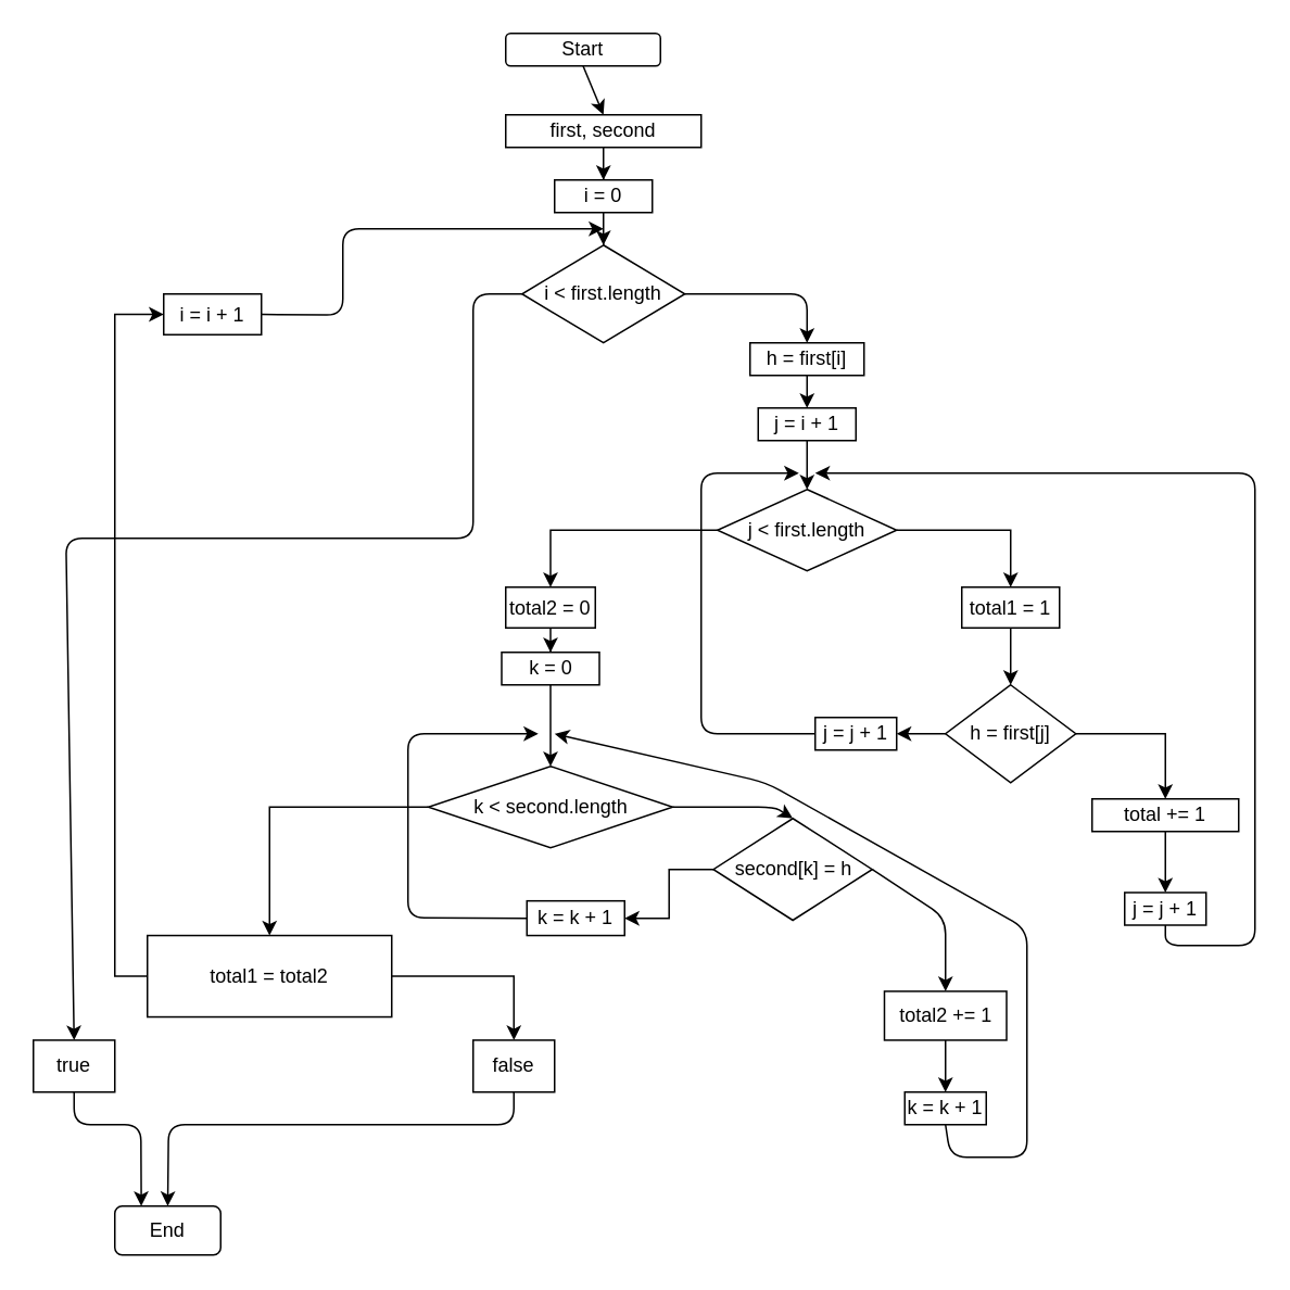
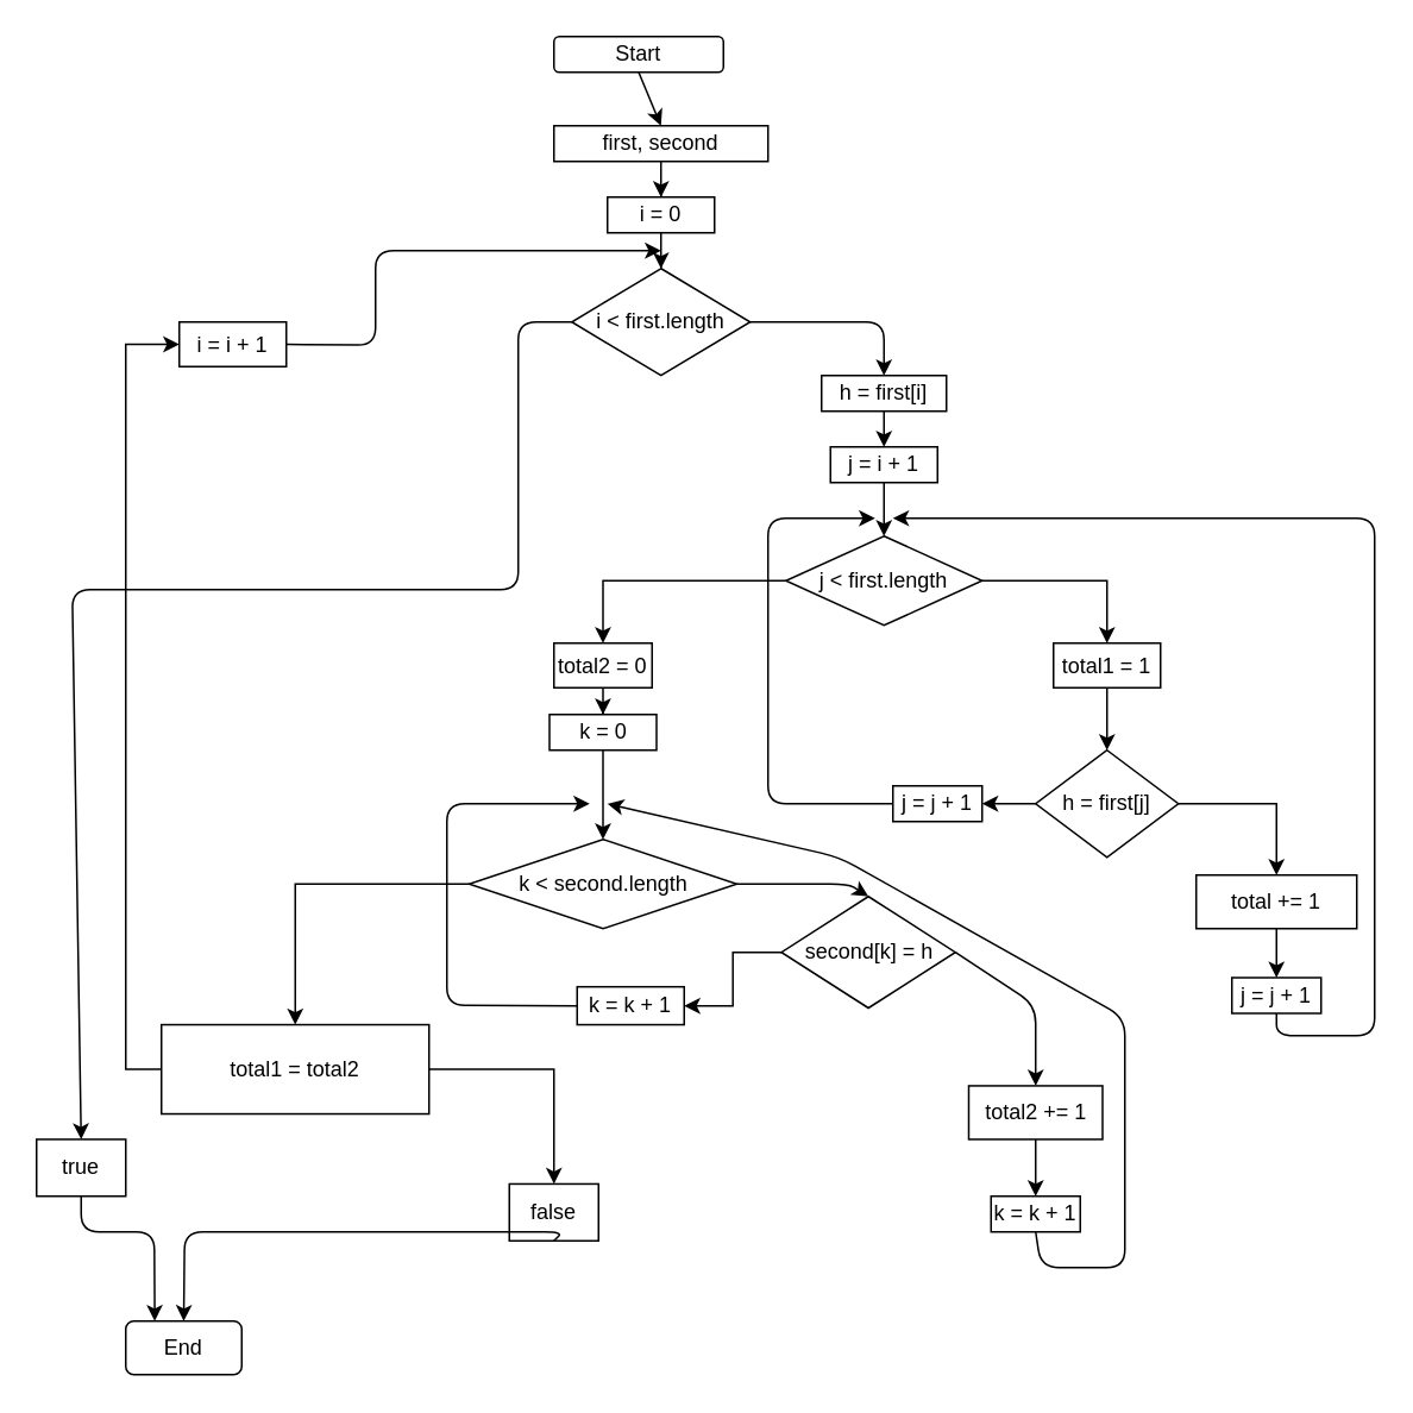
- <mxCell id="22" value="&lt;span&gt;total += 1&lt;/span&gt;" style="whiteSpace=wrap;html=1;rounded=0;" vertex="1" parent="1"><mxGeometry x="670" y="490" width="90" height="20" as="geometry" /></mxCell>
+ <mxCell id="22" value="&lt;span&gt;total += 1&lt;/span&gt;" style="whiteSpace=wrap;html=1;rounded=0;" vertex="1" parent="1"><mxGeometry x="670" y="490" width="90" height="30" as="geometry" /></mxCell>
- <mxCell id="47" value="false" style="whiteSpace=wrap;html=1;rounded=0;" vertex="1" parent="1"><mxGeometry x="290" y="638.13" width="50" height="31.87" as="geometry" /></mxCell>
+ <mxCell id="47" value="false" style="whiteSpace=wrap;html=1;rounded=0;" vertex="1" parent="1"><mxGeometry x="285" y="663.13" width="50" height="31.87" as="geometry" /></mxCell>
